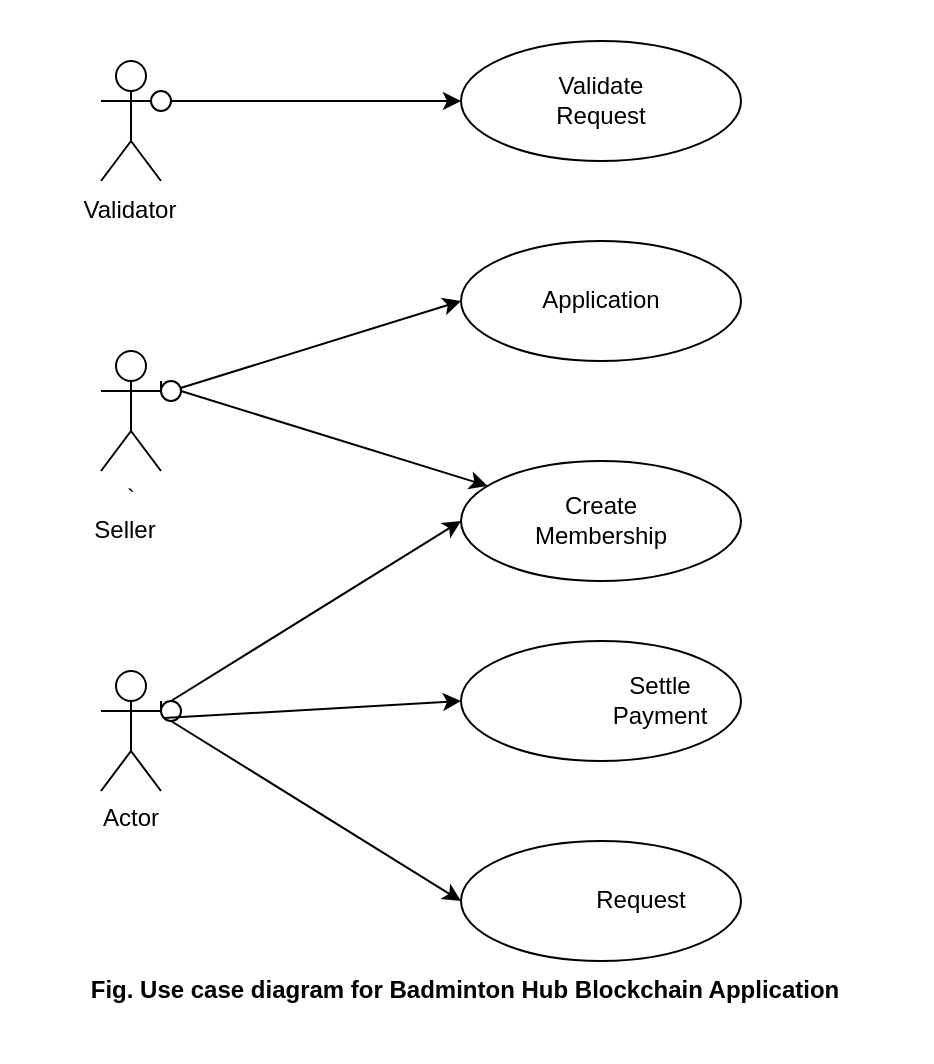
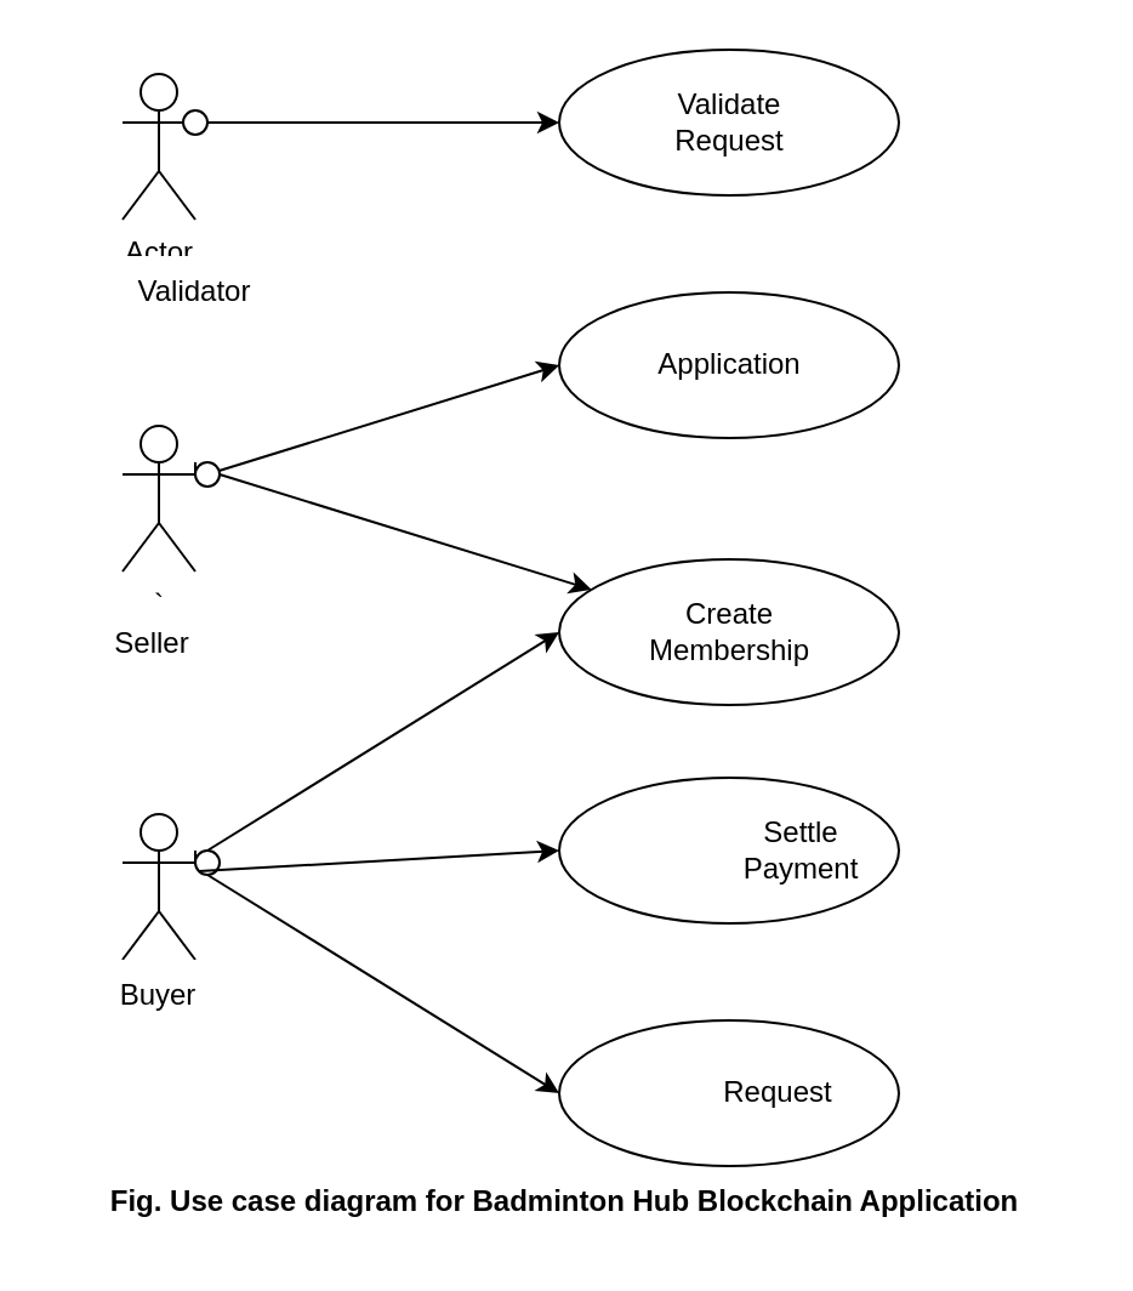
- <mxCell id="15" value="Validator" style="text;html=1;strokeColor=none;fillColor=#FFFFFF;align=center;verticalAlign=middle;whiteSpace=wrap;rounded=0;" parent="1" vertex="1"><mxGeometry x="35" y="90" width="60" height="30" as="geometry" /></mxCell>
+ <mxCell id="15" value="Validator" style="text;html=1;strokeColor=none;fillColor=#FFFFFF;align=center;verticalAlign=middle;whiteSpace=wrap;rounded=0;" parent="1" vertex="1"><mxGeometry x="50" y="105" width="60" height="30" as="geometry" /></mxCell>
+ <mxCell id="13" value="Buyer" style="text;html=1;strokeColor=none;fillColor=#FFFFFF;align=center;verticalAlign=middle;whiteSpace=wrap;rounded=0;" parent="1" vertex="1"><mxGeometry x="35" y="395" width="60" height="30" as="geometry" /></mxCell>
